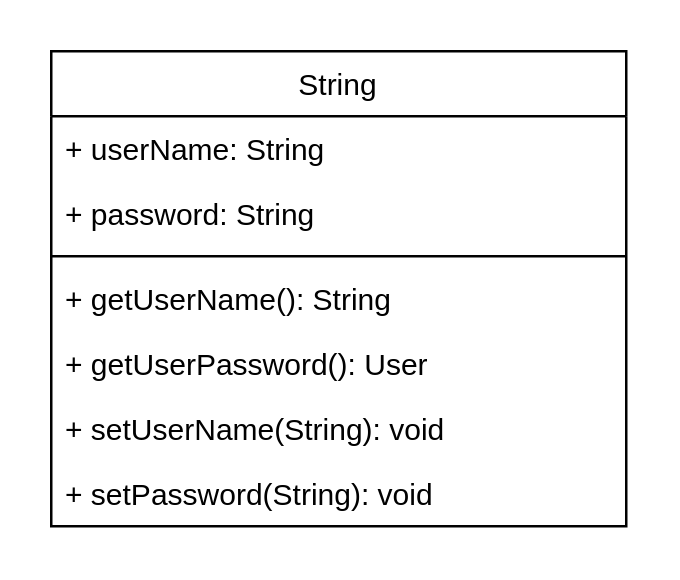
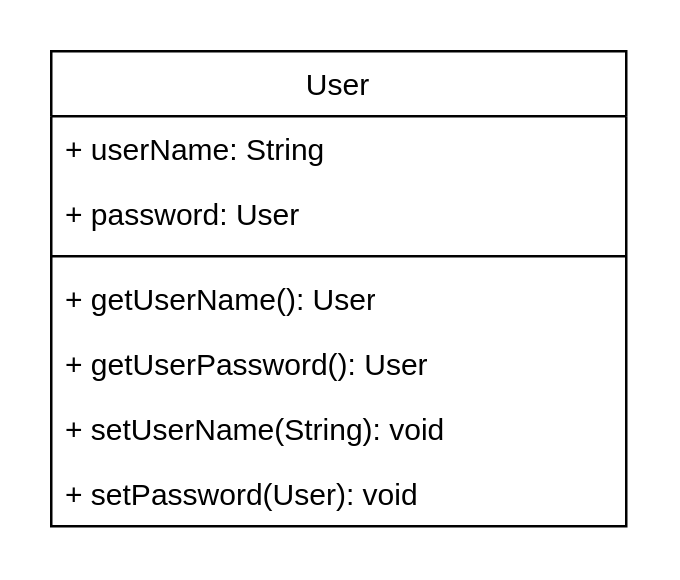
- <mxCell id="2" value="&lt;span style=&quot;font-weight: 400;&quot;&gt;String&lt;/span&gt;" style="swimlane;fontStyle=1;align=center;verticalAlign=top;childLayout=stackLayout;horizontal=1;startSize=26;horizontalStack=0;resizeParent=1;resizeParentMax=0;resizeLast=0;collapsible=1;marginBottom=0;whiteSpace=wrap;html=1;" vertex="1" parent="1"><mxGeometry x="20" y="20" width="230" height="190" as="geometry" /></mxCell>
+ <mxCell id="2" value="&lt;span style=&quot;font-weight: 400;&quot;&gt;User&lt;/span&gt;" style="swimlane;fontStyle=1;align=center;verticalAlign=top;childLayout=stackLayout;horizontal=1;startSize=26;horizontalStack=0;resizeParent=1;resizeParentMax=0;resizeLast=0;collapsible=1;marginBottom=0;whiteSpace=wrap;html=1;" vertex="1" parent="1"><mxGeometry x="20" y="20" width="230" height="190" as="geometry" /></mxCell>
- <mxCell id="4" value="+ password: String&amp;nbsp;" style="text;strokeColor=none;fillColor=none;align=left;verticalAlign=top;spacingLeft=4;spacingRight=4;overflow=hidden;rotatable=0;points=[[0,0.5],[1,0.5]];portConstraint=eastwest;whiteSpace=wrap;html=1;" vertex="1" parent="2"><mxGeometry y="52" width="230" height="26" as="geometry" /></mxCell>
+ <mxCell id="4" value="+ password: User&amp;nbsp;" style="text;strokeColor=none;fillColor=none;align=left;verticalAlign=top;spacingLeft=4;spacingRight=4;overflow=hidden;rotatable=0;points=[[0,0.5],[1,0.5]];portConstraint=eastwest;whiteSpace=wrap;html=1;" vertex="1" parent="2"><mxGeometry y="52" width="230" height="26" as="geometry" /></mxCell>
- <mxCell id="6" value="+ getUserName(): String" style="text;strokeColor=none;fillColor=none;align=left;verticalAlign=top;spacingLeft=4;spacingRight=4;overflow=hidden;rotatable=0;points=[[0,0.5],[1,0.5]];portConstraint=eastwest;whiteSpace=wrap;html=1;" vertex="1" parent="2"><mxGeometry y="86" width="230" height="26" as="geometry" /></mxCell>
+ <mxCell id="6" value="+ getUserName(): User" style="text;strokeColor=none;fillColor=none;align=left;verticalAlign=top;spacingLeft=4;spacingRight=4;overflow=hidden;rotatable=0;points=[[0,0.5],[1,0.5]];portConstraint=eastwest;whiteSpace=wrap;html=1;" vertex="1" parent="2"><mxGeometry y="86" width="230" height="26" as="geometry" /></mxCell>
- <mxCell id="9" value="+ setPassword(String): void" style="text;strokeColor=none;fillColor=none;align=left;verticalAlign=top;spacingLeft=4;spacingRight=4;overflow=hidden;rotatable=0;points=[[0,0.5],[1,0.5]];portConstraint=eastwest;whiteSpace=wrap;html=1;" vertex="1" parent="2"><mxGeometry y="164" width="230" height="26" as="geometry" /></mxCell>
+ <mxCell id="9" value="+ setPassword(User): void" style="text;strokeColor=none;fillColor=none;align=left;verticalAlign=top;spacingLeft=4;spacingRight=4;overflow=hidden;rotatable=0;points=[[0,0.5],[1,0.5]];portConstraint=eastwest;whiteSpace=wrap;html=1;" vertex="1" parent="2"><mxGeometry y="164" width="230" height="26" as="geometry" /></mxCell>
